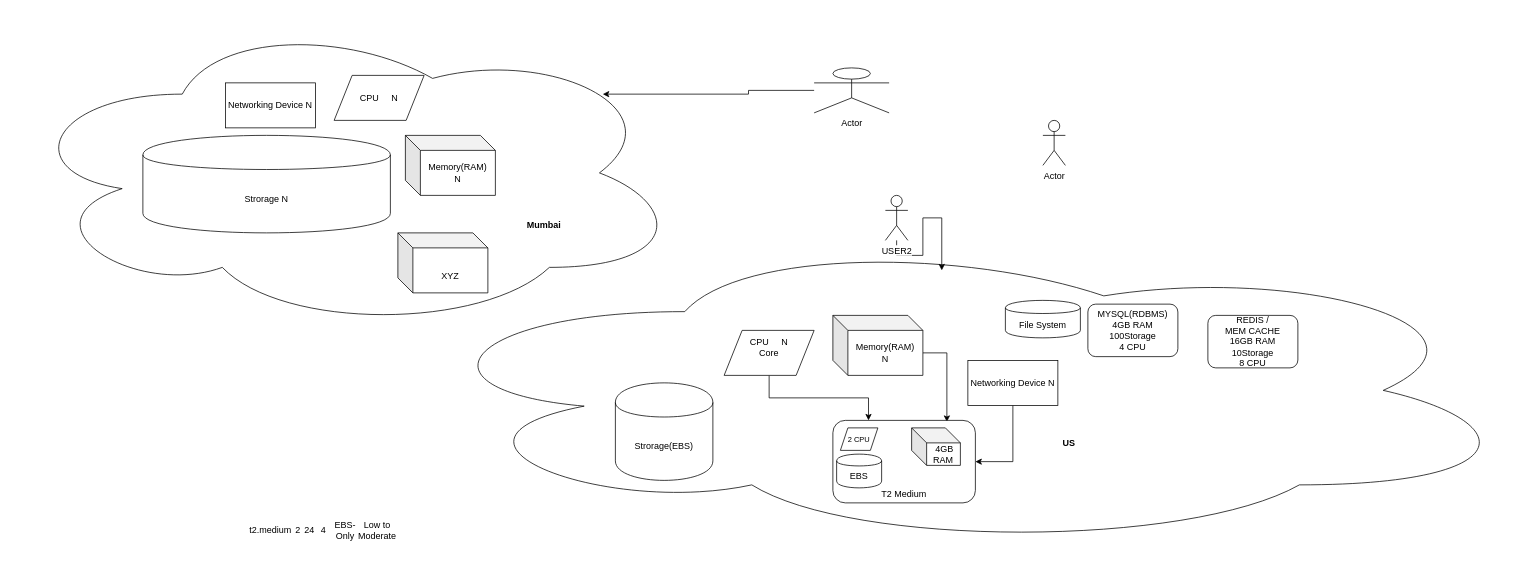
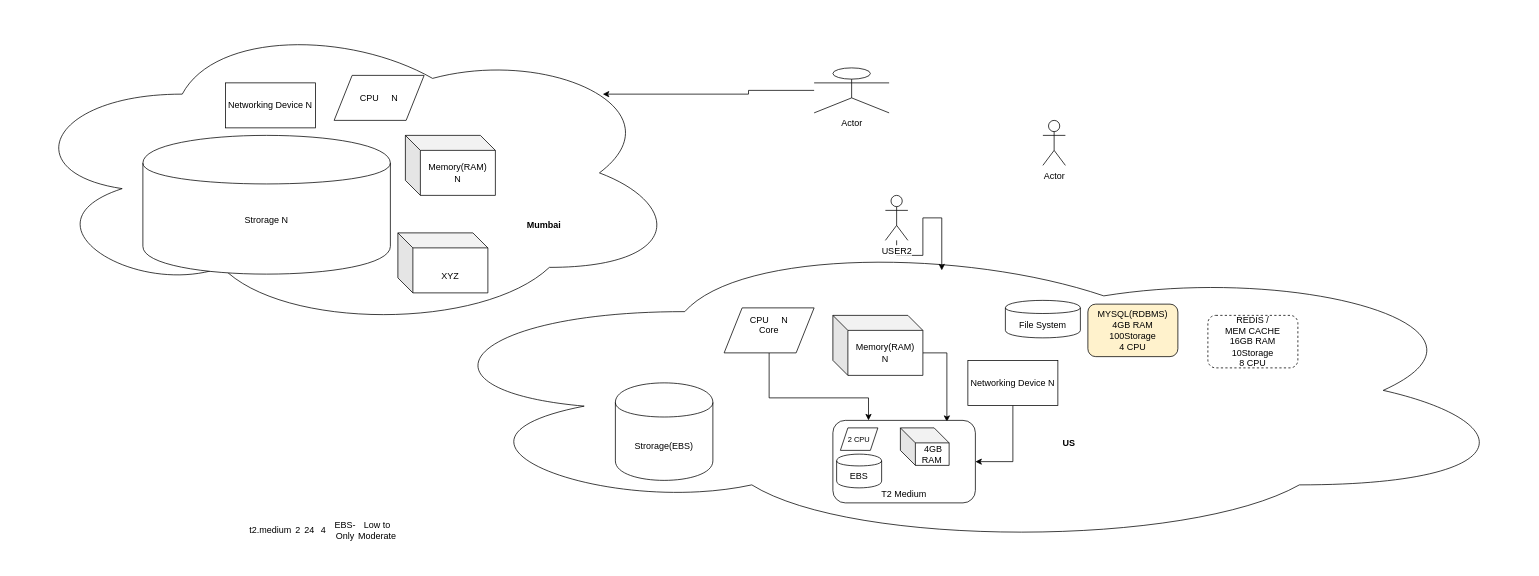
- <mxCell id="14" value="Strorage N" style="shape=cylinder;whiteSpace=wrap;html=1;boundedLbl=1;backgroundOutline=1;" vertex="1" parent="1"><mxGeometry x="190" y="180" width="330" height="130" as="geometry" /></mxCell>
+ <mxCell id="14" value="Strorage N" style="shape=cylinder;whiteSpace=wrap;html=1;boundedLbl=1;backgroundOutline=1;" vertex="1" parent="1"><mxGeometry x="190" y="180" width="330" height="185" as="geometry" /></mxCell>
- <mxCell id="29" value="&lt;div&gt;&lt;br&gt;&lt;/div&gt;&lt;div&gt;MYSQL(RDBMS)&lt;br&gt;&lt;/div&gt;&lt;div&gt;4GB RAM&lt;/div&gt;&lt;div&gt;100Storage &lt;br&gt;&lt;/div&gt;&lt;div&gt;4 CPU&lt;/div&gt;&lt;div&gt;&lt;br&gt;&lt;/div&gt;" style="rounded=1;whiteSpace=wrap;html=1;" vertex="1" parent="1"><mxGeometry x="1450" y="405" width="120" height="70" as="geometry" /></mxCell>
+ <mxCell id="29" value="&lt;div&gt;&lt;br&gt;&lt;/div&gt;&lt;div&gt;MYSQL(RDBMS)&lt;br&gt;&lt;/div&gt;&lt;div&gt;4GB RAM&lt;/div&gt;&lt;div&gt;100Storage &lt;br&gt;&lt;/div&gt;&lt;div&gt;4 CPU&lt;/div&gt;&lt;div&gt;&lt;br&gt;&lt;/div&gt;" style="rounded=1;whiteSpace=wrap;html=1;fillColor=#fff2cc;" vertex="1" parent="1"><mxGeometry x="1450" y="405" width="120" height="70" as="geometry" /></mxCell>
- <mxCell id="30" value="&lt;div&gt;&lt;br&gt;&lt;/div&gt;&lt;div&gt;REDIS /&lt;/div&gt;&lt;div&gt;MEM CACHE&lt;br&gt;&lt;/div&gt;&lt;div&gt;16GB RAM&lt;/div&gt;&lt;div&gt;10Storage &lt;br&gt;&lt;/div&gt;&lt;div&gt;8 CPU&lt;/div&gt;&lt;div&gt;&lt;br&gt;&lt;/div&gt;" style="rounded=1;whiteSpace=wrap;html=1;" vertex="1" parent="1"><mxGeometry x="1610" y="420" width="120" height="70" as="geometry" /></mxCell>
+ <mxCell id="30" value="&lt;div&gt;&lt;br&gt;&lt;/div&gt;&lt;div&gt;REDIS /&lt;/div&gt;&lt;div&gt;MEM CACHE&lt;br&gt;&lt;/div&gt;&lt;div&gt;16GB RAM&lt;/div&gt;&lt;div&gt;10Storage &lt;br&gt;&lt;/div&gt;&lt;div&gt;8 CPU&lt;/div&gt;&lt;div&gt;&lt;br&gt;&lt;/div&gt;" style="rounded=1;whiteSpace=wrap;html=1;dashed=1;" vertex="1" parent="1"><mxGeometry x="1610" y="420" width="120" height="70" as="geometry" /></mxCell>
- <mxCell id="7" value="&lt;div&gt;CPU&amp;nbsp;&amp;nbsp;&amp;nbsp;&amp;nbsp; N&lt;/div&gt;&lt;div&gt;Core &lt;br&gt;&lt;/div&gt;&lt;div&gt;&lt;br&gt;&lt;/div&gt;" style="shape=parallelogram;perimeter=parallelogramPerimeter;whiteSpace=wrap;html=1;" vertex="1" parent="1"><mxGeometry x="965" y="440" width="120" height="60" as="geometry" /></mxCell>
+ <mxCell id="7" value="&lt;div&gt;CPU&amp;nbsp;&amp;nbsp;&amp;nbsp;&amp;nbsp; N&lt;/div&gt;&lt;div&gt;Core &lt;br&gt;&lt;/div&gt;&lt;div&gt;&lt;br&gt;&lt;/div&gt;" style="shape=parallelogram;perimeter=parallelogramPerimeter;whiteSpace=wrap;html=1;" vertex="1" parent="1"><mxGeometry x="965" y="410" width="120" height="60" as="geometry" /></mxCell>
- <mxCell id="25" value="&lt;div&gt;&amp;nbsp;4GB&lt;/div&gt;RAM" style="shape=cube;whiteSpace=wrap;html=1;boundedLbl=1;backgroundOutline=1;darkOpacity=0.05;darkOpacity2=0.1;" vertex="1" parent="1"><mxGeometry x="1215" y="570" width="65" height="50" as="geometry" /></mxCell>
+ <mxCell id="25" value="&lt;div&gt;&amp;nbsp;4GB&lt;/div&gt;RAM" style="shape=cube;whiteSpace=wrap;html=1;boundedLbl=1;backgroundOutline=1;darkOpacity=0.05;darkOpacity2=0.1;" vertex="1" parent="1"><mxGeometry x="1200" y="570" width="65" height="50" as="geometry" /></mxCell>
